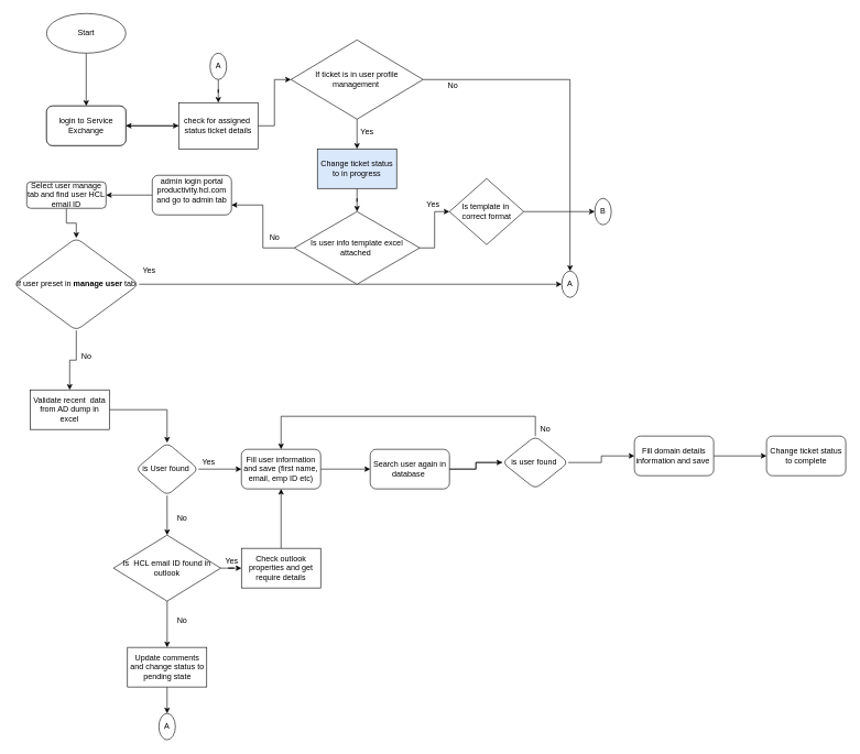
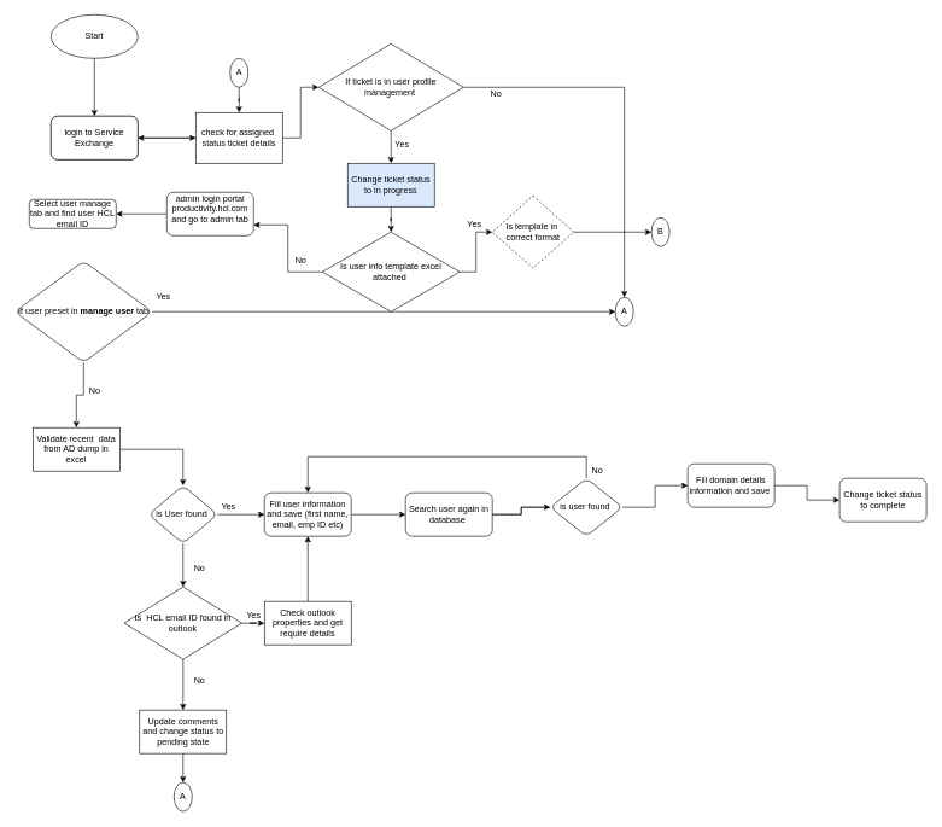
- <mxCell id="44" value="Is template in&amp;nbsp; correct format" style="rhombus;whiteSpace=wrap;html=1;" parent="1" vertex="1"><mxGeometry x="680" y="270" width="112.5" height="100" as="geometry" /></mxCell>
+ <mxCell id="44" value="Is template in&amp;nbsp; correct format" style="rhombus;whiteSpace=wrap;html=1;dashed=1;" parent="1" vertex="1"><mxGeometry x="680" y="270" width="112.5" height="100" as="geometry" /></mxCell>
- <mxCell id="3" value="" style="edgeStyle=orthogonalEdgeStyle;rounded=0;orthogonalLoop=1;jettySize=auto;html=1;" parent="1" source="4" target="22" edge="1"><mxGeometry relative="1" as="geometry" /></mxCell>
- <mxCell id="26" value="&lt;span&gt;Fill domain details information and save&amp;nbsp;&lt;/span&gt;" style="rounded=1;whiteSpace=wrap;html=1;glass=0;strokeWidth=1;shadow=0;" parent="1" vertex="1"><mxGeometry x="960" y="660" width="120" height="60" as="geometry" /></mxCell>
+ <mxCell id="26" value="&lt;span&gt;Fill domain details information and save&amp;nbsp;&lt;/span&gt;" style="rounded=1;whiteSpace=wrap;html=1;glass=0;strokeWidth=1;shadow=0;" parent="1" vertex="1"><mxGeometry x="950" y="640" width="120" height="60" as="geometry" /></mxCell>
